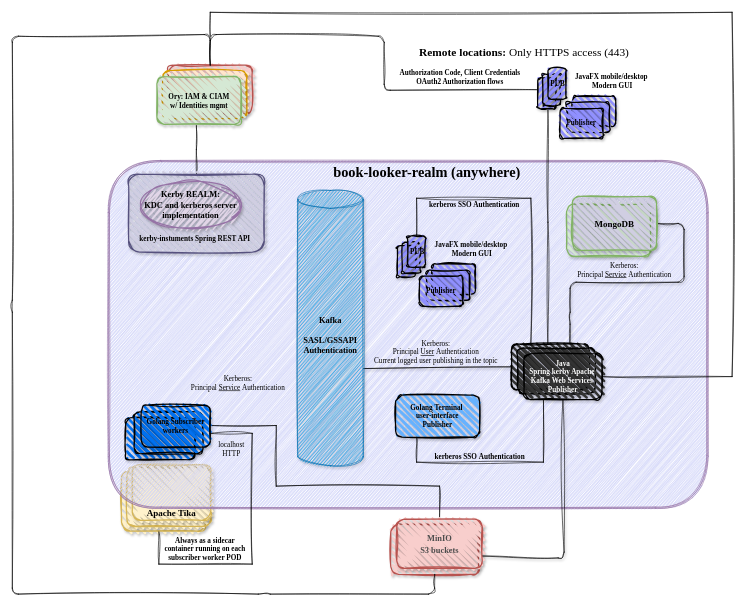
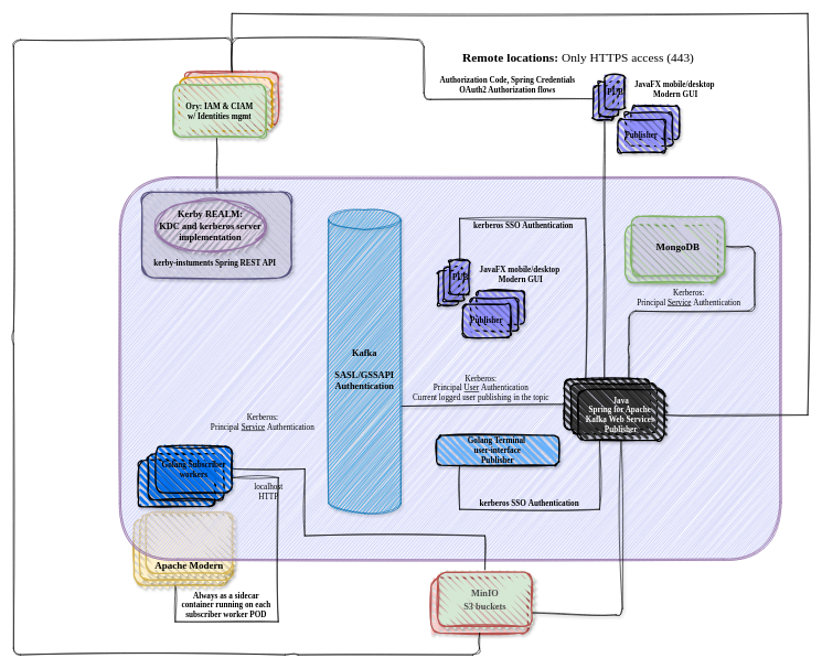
- <mxCell id="52" value="Authorization Code,&amp;nbsp;Client Credentials&lt;div&gt;OAuth2 Authorization flows&lt;/div&gt;" style="text;html=1;align=center;verticalAlign=middle;resizable=0;points=[];autosize=1;strokeColor=none;fillColor=none;fontFamily=Architects Daughter;fontSource=https%3A%2F%2Ffonts.googleapis.com%2Fcss%3Ffamily%3DArchitects%2BDaughter;fontStyle=1" parent="1" vertex="1"><mxGeometry x="651" y="108" width="230" height="40" as="geometry" /></mxCell>
+ <mxCell id="52" value="Authorization Code,&amp;nbsp;Spring Credentials&lt;div&gt;OAuth2 Authorization flows&lt;/div&gt;" style="text;html=1;align=center;verticalAlign=middle;resizable=0;points=[];autosize=1;strokeColor=none;fillColor=none;fontFamily=Architects Daughter;fontSource=https%3A%2F%2Ffonts.googleapis.com%2Fcss%3Ffamily%3DArchitects%2BDaughter;fontStyle=1" parent="1" vertex="1"><mxGeometry x="651" y="108" width="230" height="40" as="geometry" /></mxCell>
- <mxCell id="32" value="book-looker-realm (anywhere)" style="text;html=1;align=center;verticalAlign=middle;resizable=0;points=[];autosize=1;strokeColor=none;fillColor=none;fontFamily=Comic Sans MS;fontStyle=1;fontSize=24;" parent="1" vertex="1"><mxGeometry x="531" y="267" width="360" height="40" as="geometry" /></mxCell>
- <mxCell id="20" value="&lt;span style=&quot;font-family: &amp;quot;Comic Sans MS&amp;quot;; text-wrap-mode: nowrap;&quot;&gt;&lt;font style=&quot;color: rgb(255, 255, 255);&quot;&gt;Java&lt;br&gt;&lt;/font&gt;&lt;/span&gt;&lt;div&gt;&lt;span style=&quot;background-color: transparent; text-wrap-mode: nowrap;&quot;&gt;&lt;font face=&quot;Comic Sans MS&quot; color=&quot;#ffffff&quot;&gt;Spring kerby Apache&amp;nbsp;&lt;/font&gt;&lt;/span&gt;&lt;/div&gt;&lt;div&gt;&lt;span style=&quot;background-color: transparent; text-wrap-mode: nowrap;&quot;&gt;&lt;font face=&quot;Comic Sans MS&quot; color=&quot;#ffffff&quot;&gt;Kafka&amp;nbsp;&lt;/font&gt;&lt;/span&gt;&lt;span style=&quot;font-family: &amp;quot;Comic Sans MS&amp;quot;; text-wrap-mode: nowrap;&quot;&gt;&lt;font style=&quot;color: rgb(255, 255, 255);&quot;&gt;Web Services&amp;nbsp;&lt;/font&gt;&lt;/span&gt;&lt;div&gt;&lt;span style=&quot;font-family: &amp;quot;Comic Sans MS&amp;quot;; text-wrap-mode: nowrap;&quot;&gt;&lt;font style=&quot;color: rgb(255, 255, 255);&quot;&gt;Publisher&lt;/font&gt;&lt;/span&gt;&lt;/div&gt;&lt;/div&gt;" style="rounded=1;whiteSpace=wrap;html=1;strokeWidth=2;fillWeight=4;hachureGap=8;hachureAngle=45;fillColor=light-dark(#333333,#198CC4);shadow=1;sketch=1;curveFitting=1;jiggle=2;fontStyle=1" parent="1" vertex="1"><mxGeometry x="873" y="589.24" width="130" height="76.24" as="geometry" /></mxCell>
+ <mxCell id="20" value="&lt;span style=&quot;font-family: &amp;quot;Comic Sans MS&amp;quot;; text-wrap-mode: nowrap;&quot;&gt;&lt;font style=&quot;color: rgb(255, 255, 255);&quot;&gt;Java&lt;br&gt;&lt;/font&gt;&lt;/span&gt;&lt;div&gt;&lt;span style=&quot;background-color: transparent; text-wrap-mode: nowrap;&quot;&gt;&lt;font face=&quot;Comic Sans MS&quot; color=&quot;#ffffff&quot;&gt;Spring for Apache&amp;nbsp;&lt;/font&gt;&lt;/span&gt;&lt;/div&gt;&lt;div&gt;&lt;span style=&quot;background-color: transparent; text-wrap-mode: nowrap;&quot;&gt;&lt;font face=&quot;Comic Sans MS&quot; color=&quot;#ffffff&quot;&gt;Kafka&amp;nbsp;&lt;/font&gt;&lt;/span&gt;&lt;span style=&quot;font-family: &amp;quot;Comic Sans MS&amp;quot;; text-wrap-mode: nowrap;&quot;&gt;&lt;font style=&quot;color: rgb(255, 255, 255);&quot;&gt;Web Services&amp;nbsp;&lt;/font&gt;&lt;/span&gt;&lt;div&gt;&lt;span style=&quot;font-family: &amp;quot;Comic Sans MS&amp;quot;; text-wrap-mode: nowrap;&quot;&gt;&lt;font style=&quot;color: rgb(255, 255, 255);&quot;&gt;Publisher&lt;/font&gt;&lt;/span&gt;&lt;/div&gt;&lt;/div&gt;" style="rounded=1;whiteSpace=wrap;html=1;strokeWidth=2;fillWeight=4;hachureGap=8;hachureAngle=45;fillColor=light-dark(#333333,#198CC4);shadow=1;sketch=1;curveFitting=1;jiggle=2;fontStyle=1" parent="1" vertex="1"><mxGeometry x="873" y="589.24" width="130" height="76.24" as="geometry" /></mxCell>
- <mxCell id="14" value="&lt;span style=&quot;color: rgb(0, 0, 0); font-family: &amp;quot;Comic Sans MS&amp;quot;; text-wrap-mode: nowrap;&quot;&gt;Golang&amp;nbsp;&lt;/span&gt;&lt;span style=&quot;font-family: &amp;quot;Comic Sans MS&amp;quot;; text-wrap-mode: nowrap; background-color: transparent;&quot;&gt;Terminal&amp;nbsp;&lt;/span&gt;&lt;div&gt;&lt;span style=&quot;font-family: &amp;quot;Comic Sans MS&amp;quot;; text-wrap-mode: nowrap; background-color: transparent;&quot;&gt;user-interface&lt;/span&gt;&lt;div&gt;&lt;span style=&quot;color: rgb(0, 0, 0); font-family: &amp;quot;Comic Sans MS&amp;quot;; text-wrap-mode: nowrap;&quot;&gt;Publisher&lt;/span&gt;&lt;/div&gt;&lt;/div&gt;" style="rounded=1;whiteSpace=wrap;html=1;strokeWidth=2;fillWeight=4;hachureGap=8;hachureAngle=45;fillColor=light-dark(#66B2FF,#198CC4);shadow=1;sketch=1;curveFitting=1;jiggle=2;fontStyle=1" parent="1" vertex="1"><mxGeometry x="659" y="658.24" width="140" height="70" as="geometry" /></mxCell>
+ <mxCell id="14" value="&lt;span style=&quot;color: rgb(0, 0, 0); font-family: &amp;quot;Comic Sans MS&amp;quot;; text-wrap-mode: nowrap;&quot;&gt;Golang&amp;nbsp;&lt;/span&gt;&lt;span style=&quot;font-family: &amp;quot;Comic Sans MS&amp;quot;; text-wrap-mode: nowrap; background-color: transparent;&quot;&gt;Terminal&amp;nbsp;&lt;/span&gt;&lt;div&gt;&lt;span style=&quot;font-family: &amp;quot;Comic Sans MS&amp;quot;; text-wrap-mode: nowrap; background-color: transparent;&quot;&gt;user-interface&lt;/span&gt;&lt;div&gt;&lt;span style=&quot;color: rgb(0, 0, 0); font-family: &amp;quot;Comic Sans MS&amp;quot;; text-wrap-mode: nowrap;&quot;&gt;Publisher&lt;/span&gt;&lt;/div&gt;&lt;/div&gt;" style="rounded=1;whiteSpace=wrap;html=1;strokeWidth=2;fillWeight=4;hachureGap=8;hachureAngle=45;fillColor=light-dark(#66B2FF,#198CC4);shadow=1;sketch=1;curveFitting=1;jiggle=2;fontStyle=1" parent="1" vertex="1"><mxGeometry x="659" y="658.24" width="185" height="45" as="geometry" /></mxCell>
- <mxCell id="37" value="localhost&lt;div&gt;HTTP&lt;/div&gt;" style="text;html=1;align=center;verticalAlign=middle;resizable=0;points=[];autosize=1;strokeColor=none;fillColor=none;fontFamily=Architects Daughter;fontSource=https%3A%2F%2Ffonts.googleapis.com%2Fcss%3Ffamily%3DArchitects%2BDaughter;" parent="1" vertex="1"><mxGeometry x="350" y="728" width="70" height="40" as="geometry" /></mxCell>
+ <mxCell id="37" value="localhost&lt;div&gt;HTTP&lt;/div&gt;" style="text;html=1;align=center;verticalAlign=middle;resizable=0;points=[];autosize=1;strokeColor=none;fillColor=none;fontFamily=Architects Daughter;fontSource=https%3A%2F%2Ffonts.googleapis.com%2Fcss%3Ffamily%3DArchitects%2BDaughter;" parent="1" vertex="1"><mxGeometry x="370" y="723" width="70" height="40" as="geometry" /></mxCell>
- <mxCell id="4" value="&lt;span style=&quot;color: rgb(0, 0, 0); font-family: &amp;quot;Comic Sans MS&amp;quot;; text-wrap-mode: nowrap;&quot;&gt;&lt;font style=&quot;font-size: 15px;&quot;&gt;Apache Tika&lt;/font&gt;&lt;/span&gt;" style="rounded=1;whiteSpace=wrap;html=1;strokeWidth=2;fillWeight=4;hachureGap=8;hachureAngle=45;fillColor=#fff2cc;strokeColor=#d6b656;fillStyle=zigzag;shadow=1;sketch=1;curveFitting=1;jiggle=2;fontStyle=1;verticalAlign=bottom;" parent="1" vertex="1"><mxGeometry x="220" y="774" width="131" height="93" as="geometry" /></mxCell>
+ <mxCell id="4" value="&lt;span style=&quot;color: rgb(0, 0, 0); font-family: &amp;quot;Comic Sans MS&amp;quot;; text-wrap-mode: nowrap;&quot;&gt;&lt;font style=&quot;font-size: 15px;&quot;&gt;Apache Modern&lt;/font&gt;&lt;/span&gt;" style="rounded=1;whiteSpace=wrap;html=1;strokeWidth=2;fillWeight=4;hachureGap=8;hachureAngle=45;fillColor=#fff2cc;strokeColor=#d6b656;fillStyle=zigzag;shadow=1;sketch=1;curveFitting=1;jiggle=2;fontStyle=1;verticalAlign=bottom;" parent="1" vertex="1"><mxGeometry x="220" y="774" width="131" height="93" as="geometry" /></mxCell>
- <mxCell id="26" value="&lt;div&gt;&lt;font style=&quot;font-size: 14px;&quot; color=&quot;#4d4d4d&quot;&gt;MinIO&lt;/font&gt;&lt;/div&gt;&lt;div&gt;&lt;font style=&quot;font-size: 14px;&quot; color=&quot;#4d4d4d&quot;&gt;S3 buckets&lt;/font&gt;&lt;/div&gt;" style="rounded=1;whiteSpace=wrap;html=1;strokeWidth=2;fillWeight=4;hachureGap=8;hachureAngle=45;fillColor=#f8cecc;align=center;verticalAlign=middle;fontFamily=Comic Sans MS;fontSize=16;strokeColor=#b85450;fillStyle=zigzag;shadow=1;sketch=1;curveFitting=1;jiggle=2;fontStyle=1" parent="1" vertex="1"><mxGeometry x="661" y="865" width="142.5" height="82" as="geometry" /></mxCell>
+ <mxCell id="26" value="&lt;div&gt;&lt;font style=&quot;font-size: 14px;&quot; color=&quot;#4d4d4d&quot;&gt;MinIO&lt;/font&gt;&lt;/div&gt;&lt;div&gt;&lt;font style=&quot;font-size: 14px;&quot; color=&quot;#4d4d4d&quot;&gt;S3 buckets&lt;/font&gt;&lt;/div&gt;" style="rounded=1;whiteSpace=wrap;html=1;strokeWidth=2;fillWeight=4;hachureGap=8;hachureAngle=45;fillColor=#d5e8d4;align=center;verticalAlign=middle;fontFamily=Comic Sans MS;fontSize=16;strokeColor=#b85450;fillStyle=zigzag;shadow=1;sketch=1;curveFitting=1;jiggle=2;fontStyle=1;" parent="1" vertex="1"><mxGeometry x="661" y="865" width="142.5" height="82" as="geometry" /></mxCell>
